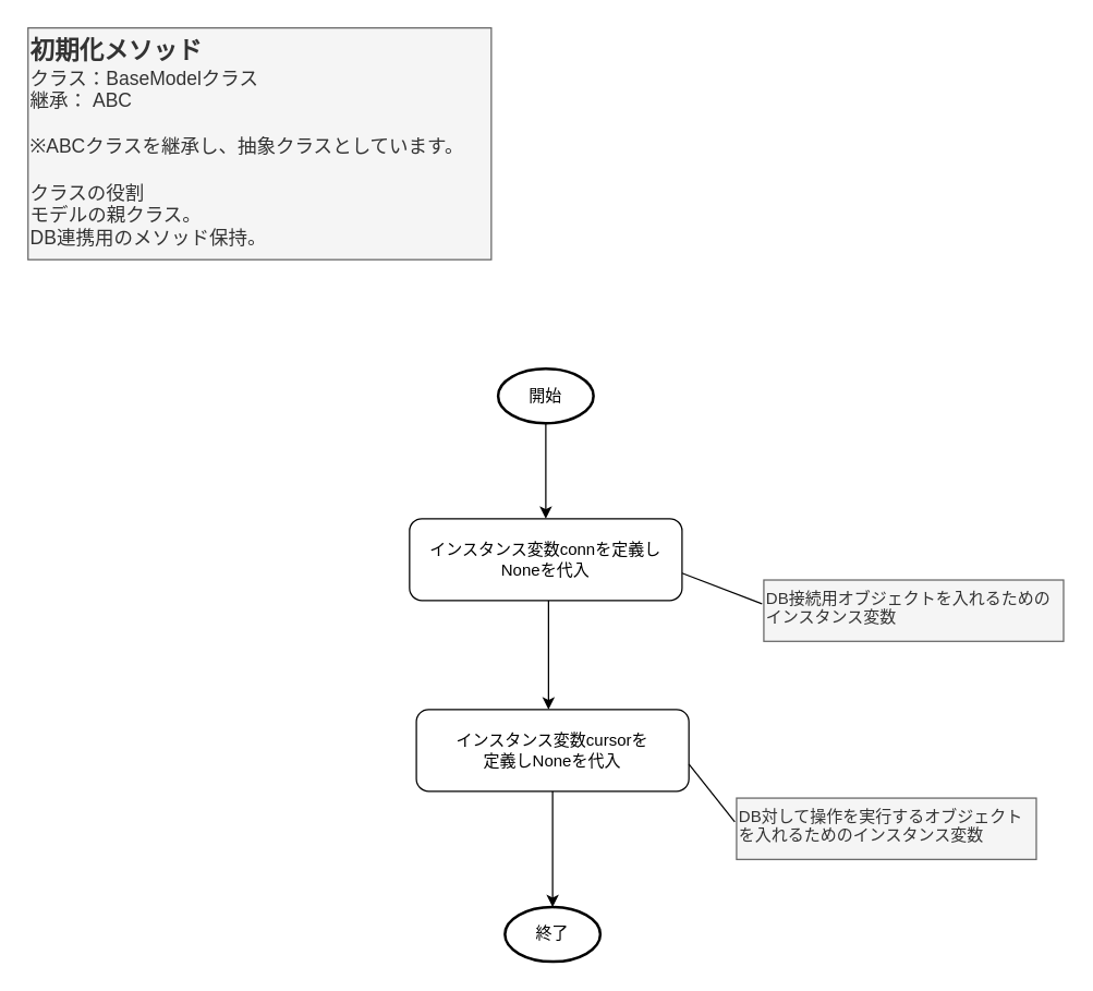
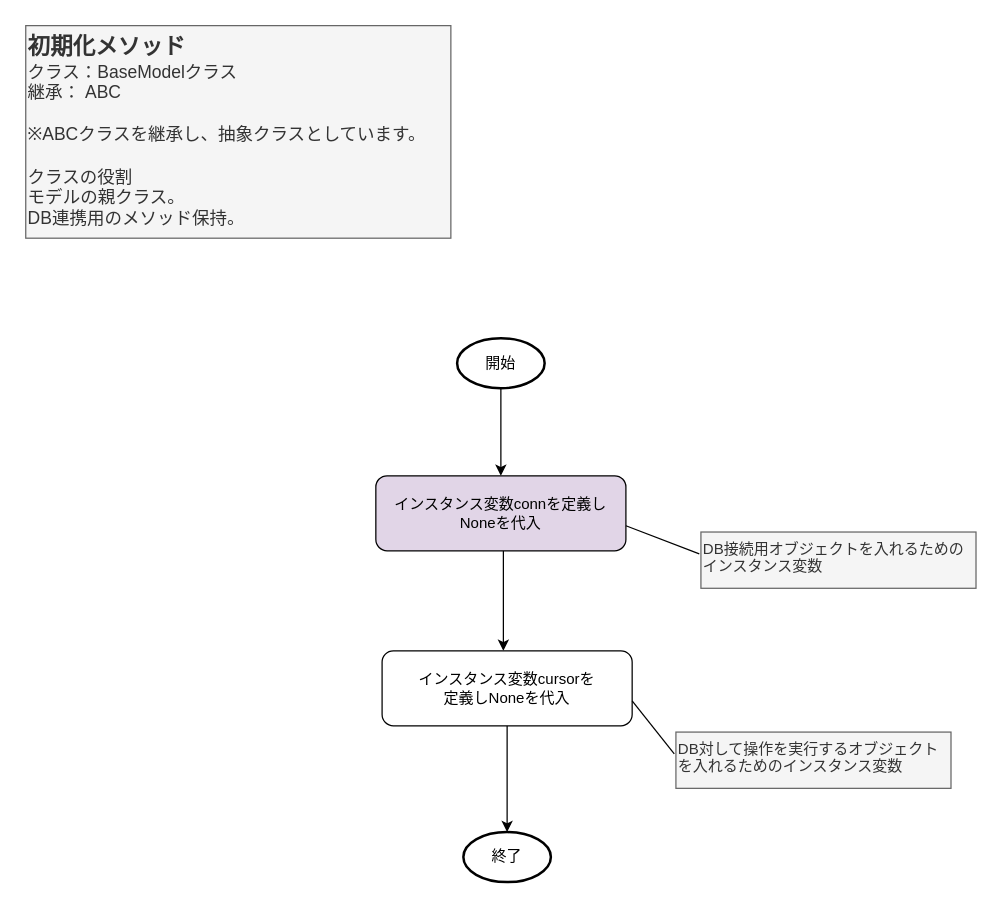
- <mxCell id="7" value="インスタンス変数connを定義しNoneを代入" style="rounded=1;whiteSpace=wrap;html=1;" parent="1" vertex="1"><mxGeometry x="300" y="380" width="200" height="60" as="geometry" /></mxCell>
+ <mxCell id="7" value="インスタンス変数connを定義しNoneを代入" style="rounded=1;whiteSpace=wrap;html=1;fillColor=#e1d5e7;" parent="1" vertex="1"><mxGeometry x="300" y="380" width="200" height="60" as="geometry" /></mxCell>
